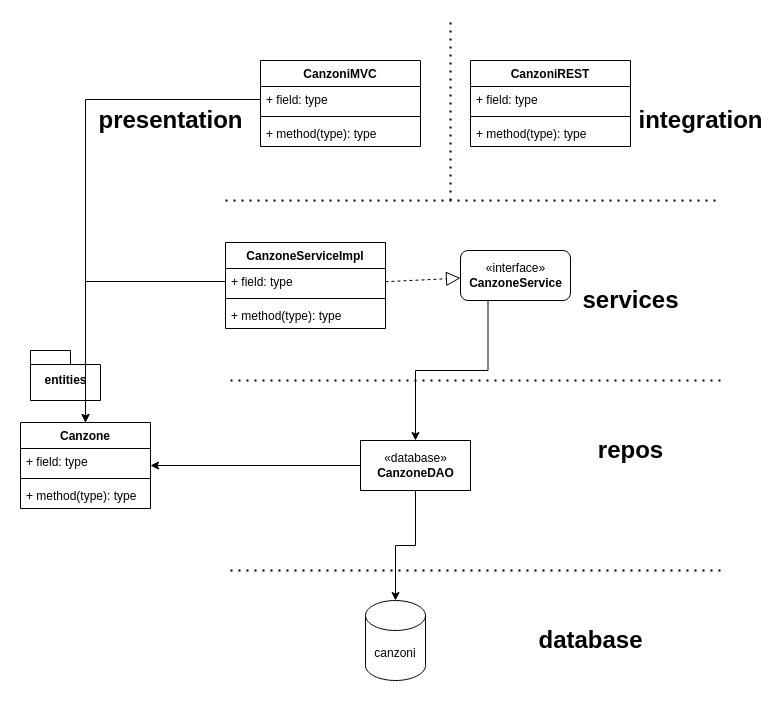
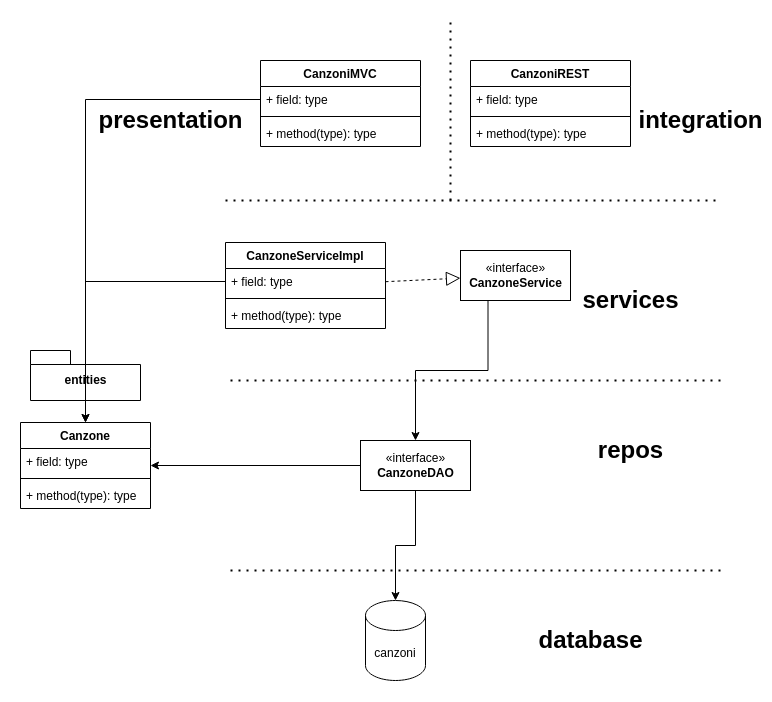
- <mxCell id="17" value="«interface»&lt;br&gt;&lt;b&gt;CanzoneService&lt;/b&gt;" style="html=1;rounded=1;" vertex="1" parent="1"><mxGeometry x="460" y="250" width="110" height="50" as="geometry" /></mxCell>
+ <mxCell id="17" value="«interface»&lt;br&gt;&lt;b&gt;CanzoneService&lt;/b&gt;" style="html=1;" vertex="1" parent="1"><mxGeometry x="460" y="250" width="110" height="50" as="geometry" /></mxCell>
- <mxCell id="12" value="entities" style="shape=folder;fontStyle=1;spacingTop=10;tabWidth=40;tabHeight=14;tabPosition=left;html=1;" vertex="1" parent="1"><mxGeometry x="30" y="350" width="70" height="50" as="geometry" /></mxCell>
+ <mxCell id="12" value="entities" style="shape=folder;fontStyle=1;spacingTop=10;tabWidth=40;tabHeight=14;tabPosition=left;html=1;" vertex="1" parent="1"><mxGeometry x="30" y="350" width="110" height="50" as="geometry" /></mxCell>
- <mxCell id="11" value="«database»&lt;br&gt;&lt;b&gt;CanzoneDAO&lt;/b&gt;" style="html=1;" vertex="1" parent="1"><mxGeometry x="360" y="440" width="110" height="50" as="geometry" /></mxCell>
+ <mxCell id="11" value="«interface»&lt;br&gt;&lt;b&gt;CanzoneDAO&lt;/b&gt;" style="html=1;" vertex="1" parent="1"><mxGeometry x="360" y="440" width="110" height="50" as="geometry" /></mxCell>
